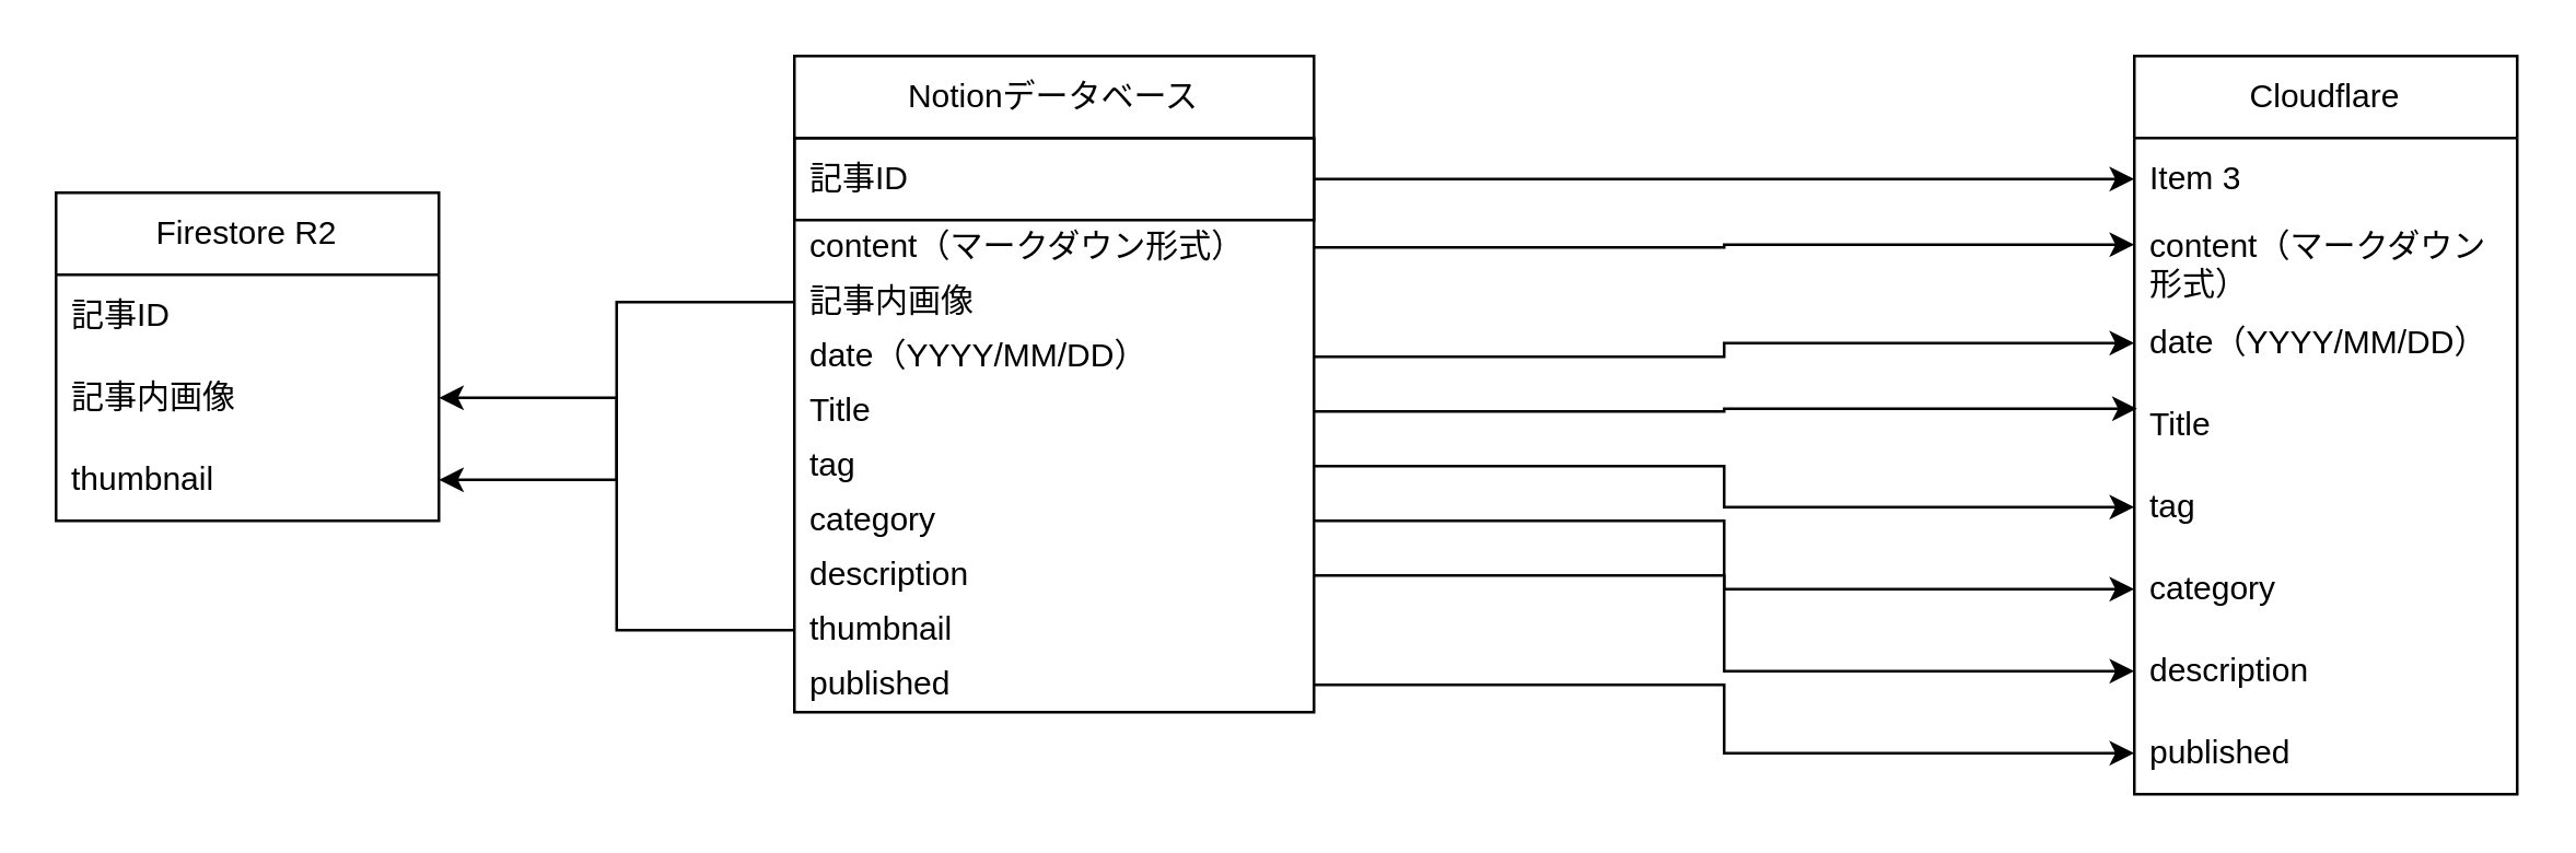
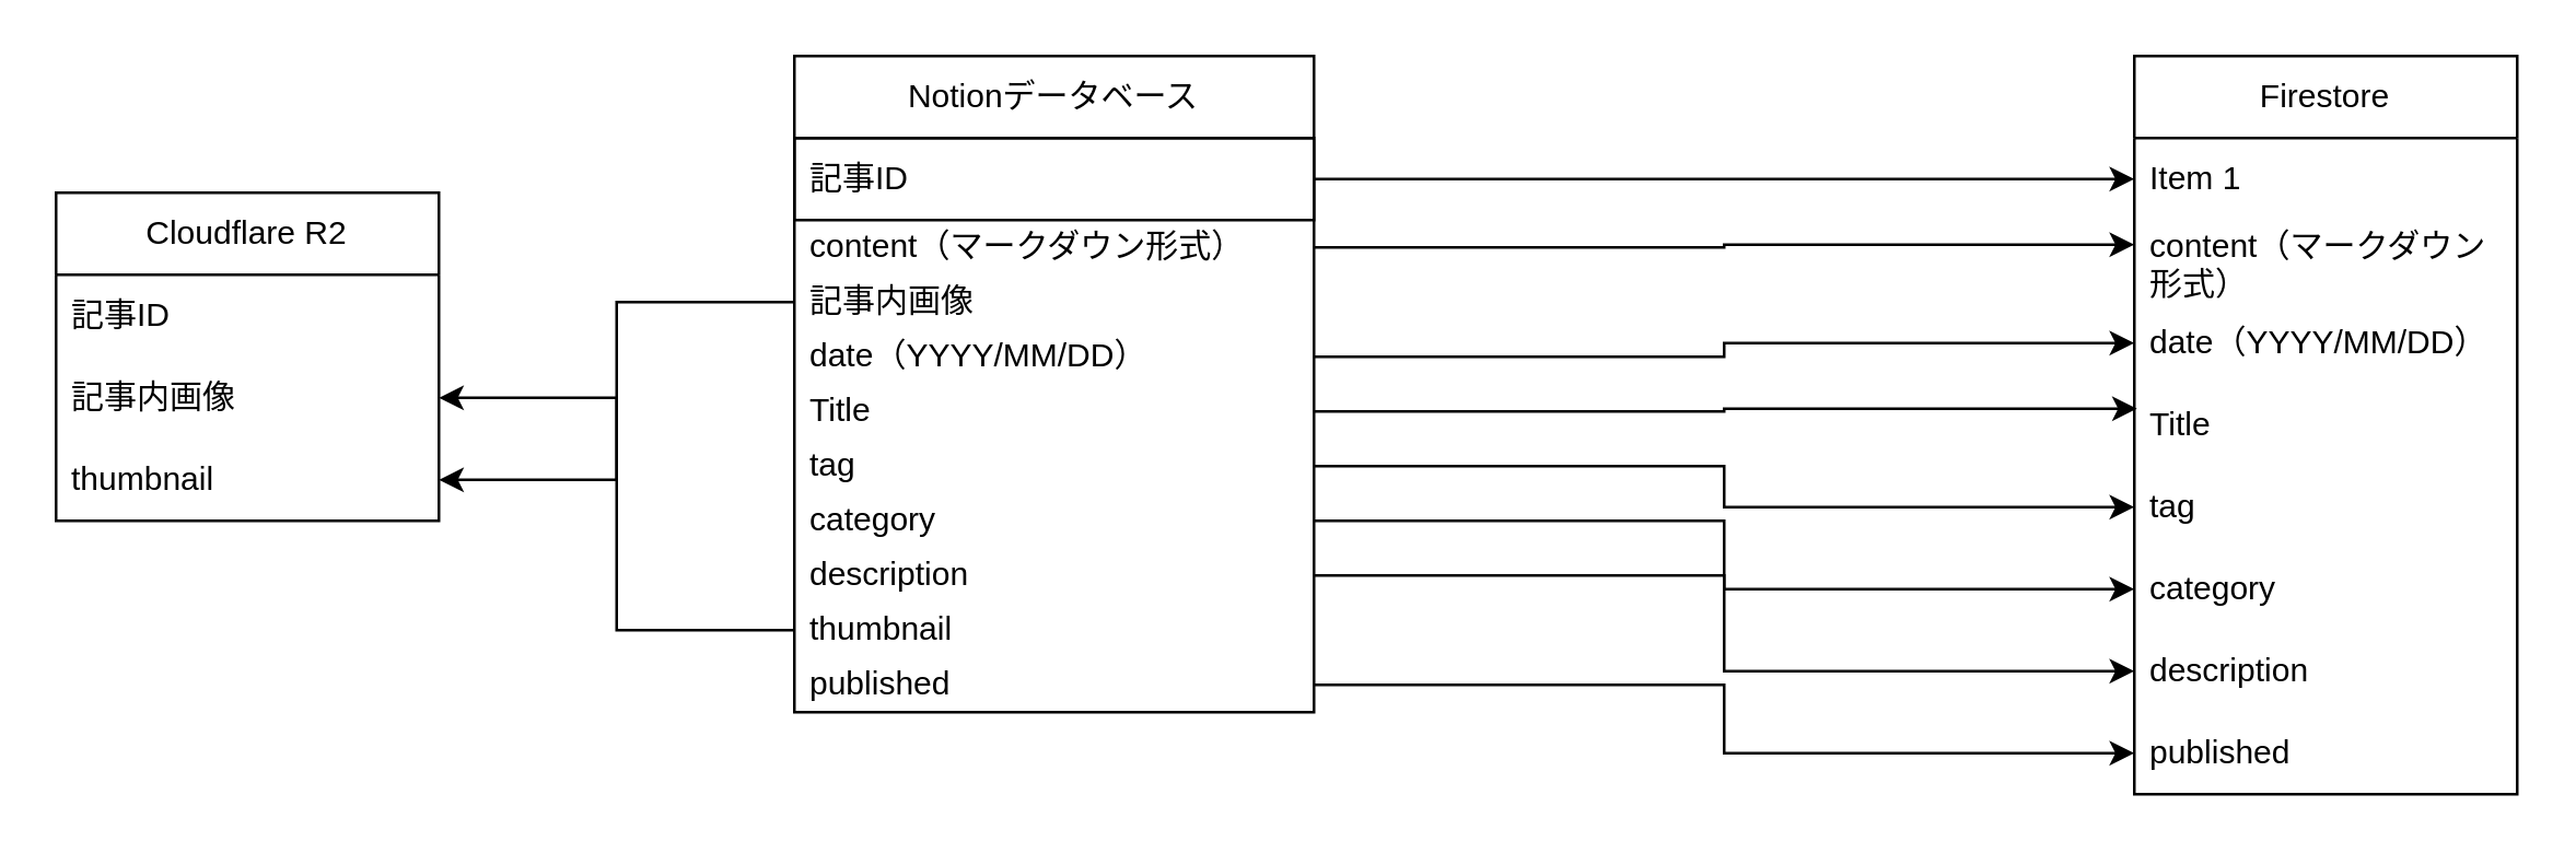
- <mxCell id="13" value="Cloudflare" style="swimlane;fontStyle=0;childLayout=stackLayout;horizontal=1;startSize=30;horizontalStack=0;resizeParent=1;resizeParentMax=0;resizeLast=0;collapsible=1;marginBottom=0;whiteSpace=wrap;html=1;" vertex="1" parent="1"><mxGeometry x="780" y="20" width="140" height="270" as="geometry" /></mxCell>
+ <mxCell id="13" value="Firestore" style="swimlane;fontStyle=0;childLayout=stackLayout;horizontal=1;startSize=30;horizontalStack=0;resizeParent=1;resizeParentMax=0;resizeLast=0;collapsible=1;marginBottom=0;whiteSpace=wrap;html=1;" vertex="1" parent="1"><mxGeometry x="780" y="20" width="140" height="270" as="geometry" /></mxCell>
- <mxCell id="14" value="Item 3" style="text;strokeColor=none;fillColor=none;align=left;verticalAlign=middle;spacingLeft=4;spacingRight=4;overflow=hidden;points=[[0,0.5],[1,0.5]];portConstraint=eastwest;rotatable=0;whiteSpace=wrap;html=1;" vertex="1" parent="13"><mxGeometry y="30" width="140" height="30" as="geometry" /></mxCell>
+ <mxCell id="14" value="Item 1" style="text;strokeColor=none;fillColor=none;align=left;verticalAlign=middle;spacingLeft=4;spacingRight=4;overflow=hidden;points=[[0,0.5],[1,0.5]];portConstraint=eastwest;rotatable=0;whiteSpace=wrap;html=1;" vertex="1" parent="13"><mxGeometry y="30" width="140" height="30" as="geometry" /></mxCell>
- <mxCell id="30" value="Firestore R2" style="swimlane;fontStyle=0;childLayout=stackLayout;horizontal=1;startSize=30;horizontalStack=0;resizeParent=1;resizeParentMax=0;resizeLast=0;collapsible=1;marginBottom=0;whiteSpace=wrap;html=1;" vertex="1" parent="1"><mxGeometry x="20" y="70" width="140" height="120" as="geometry" /></mxCell>
+ <mxCell id="30" value="Cloudflare R2" style="swimlane;fontStyle=0;childLayout=stackLayout;horizontal=1;startSize=30;horizontalStack=0;resizeParent=1;resizeParentMax=0;resizeLast=0;collapsible=1;marginBottom=0;whiteSpace=wrap;html=1;" vertex="1" parent="1"><mxGeometry x="20" y="70" width="140" height="120" as="geometry" /></mxCell>
